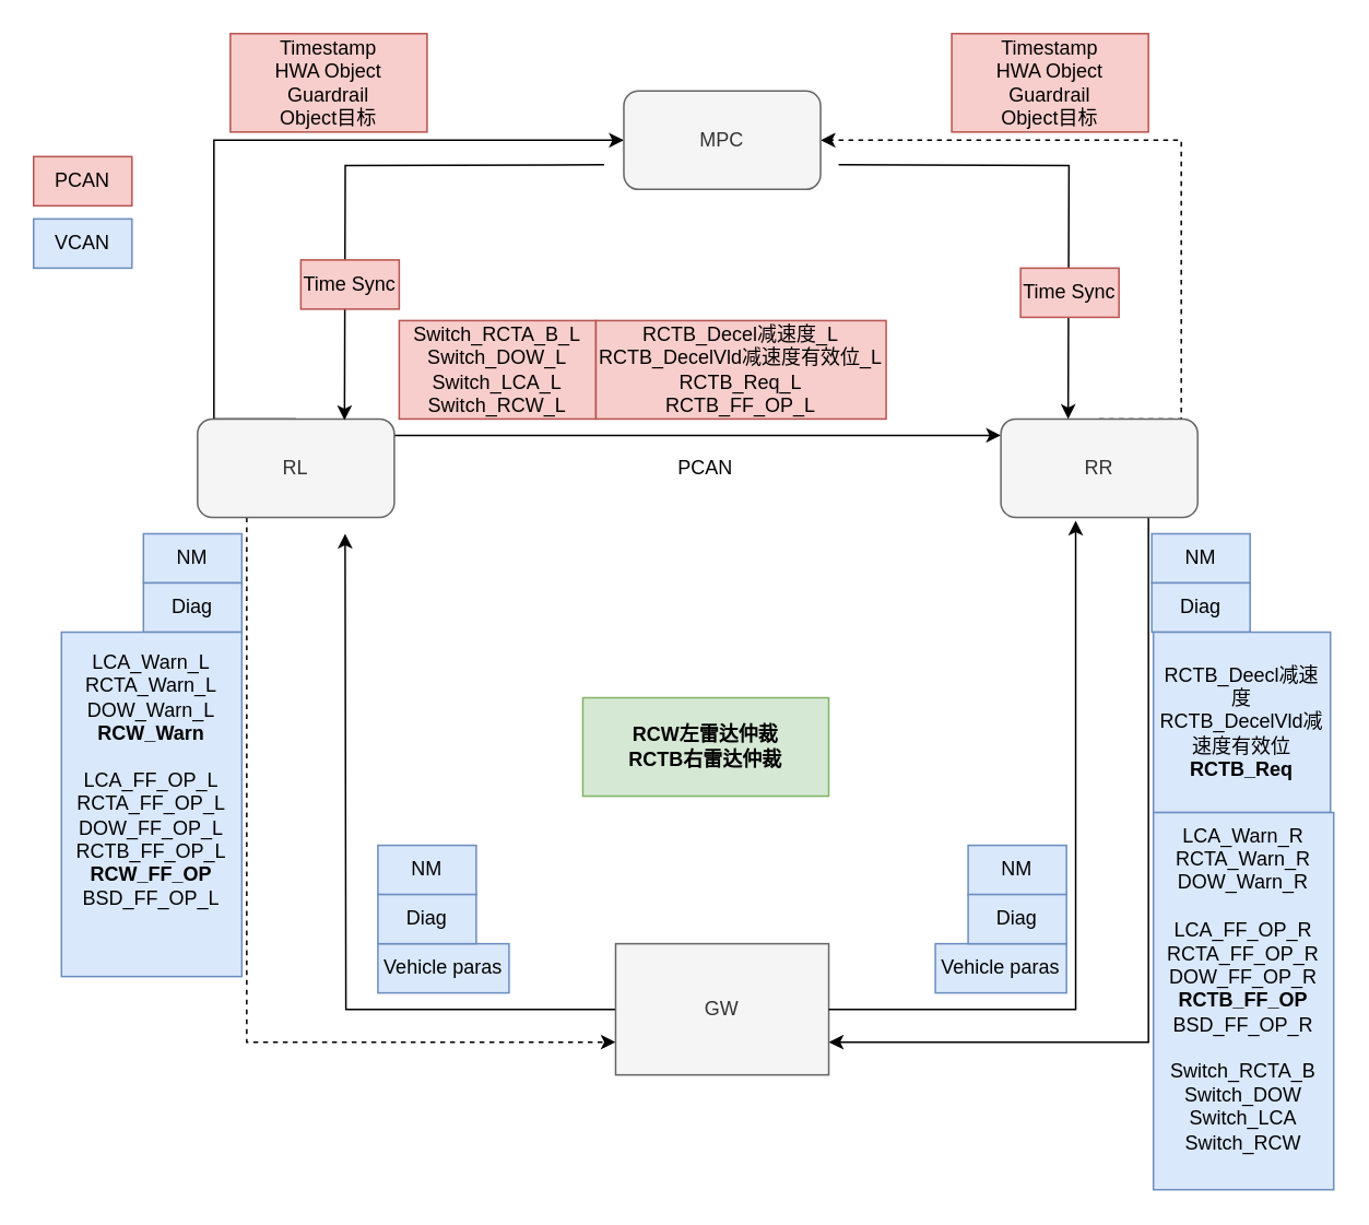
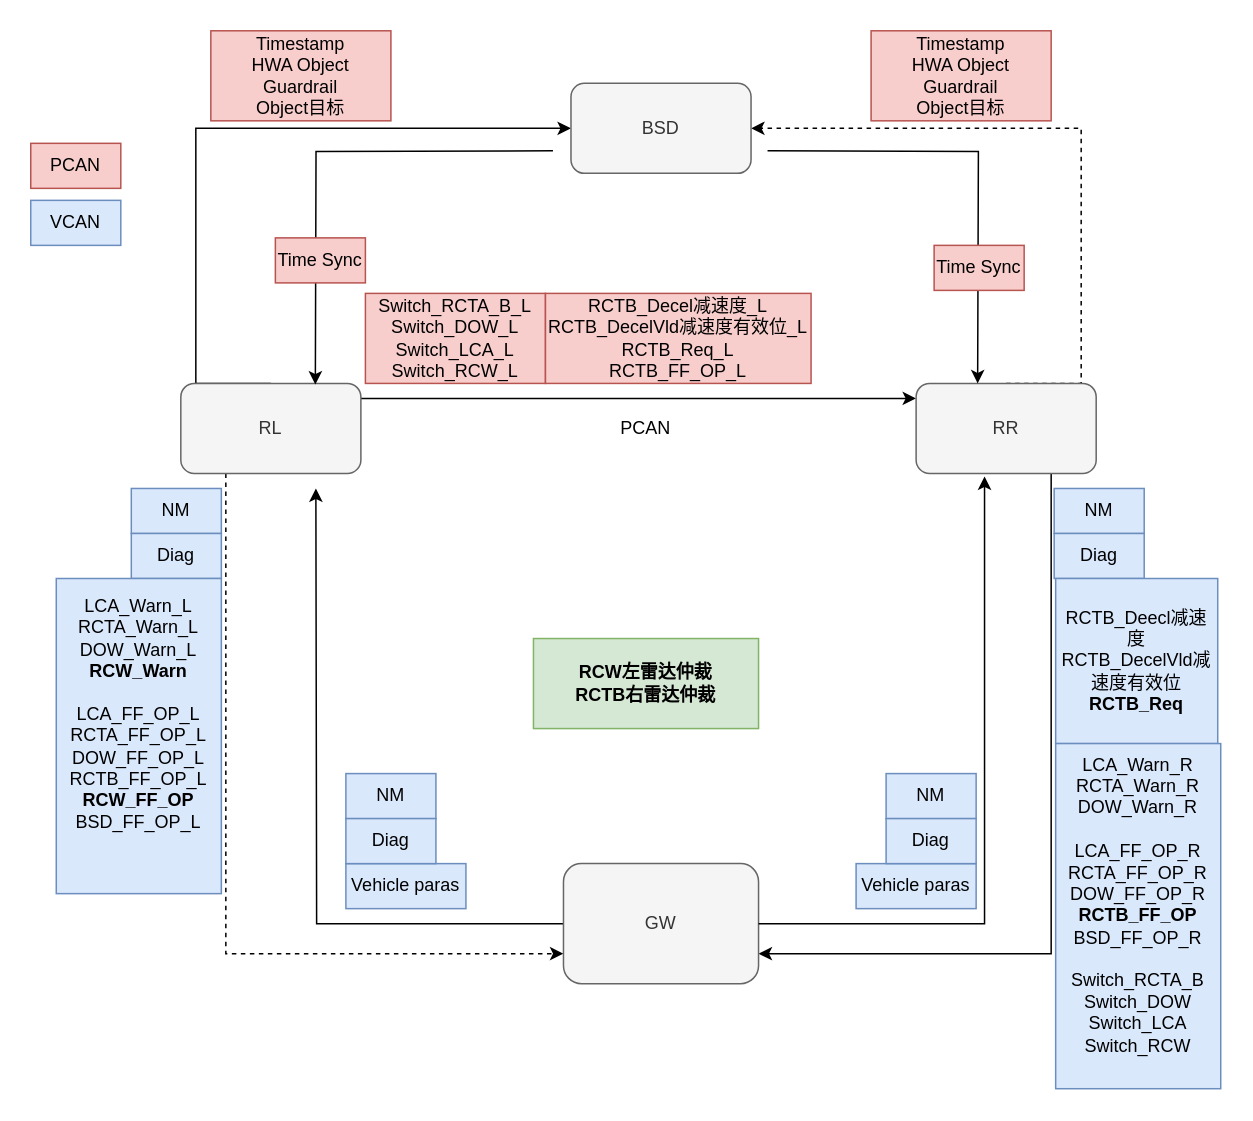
- <mxCell id="10" value="MPC" style="rounded=1;whiteSpace=wrap;html=1;fillColor=#f5f5f5;fontColor=#333333;strokeColor=#666666;" parent="1" vertex="1"><mxGeometry x="380" y="55" width="120" height="60" as="geometry" /></mxCell>
+ <mxCell id="10" value="BSD" style="rounded=1;whiteSpace=wrap;html=1;fillColor=#f5f5f5;fontColor=#333333;strokeColor=#666666;" parent="1" vertex="1"><mxGeometry x="380" y="55" width="120" height="60" as="geometry" /></mxCell>
- <mxCell id="12" value="GW" style="whiteSpace=wrap;html=1;fillColor=#f5f5f5;fontColor=#333333;strokeColor=#666666;rounded=0;" parent="1" vertex="1"><mxGeometry x="375" y="575" width="130" height="80" as="geometry" /></mxCell>
+ <mxCell id="12" value="GW" style="rounded=1;whiteSpace=wrap;html=1;fillColor=#f5f5f5;fontColor=#333333;strokeColor=#666666;" parent="1" vertex="1"><mxGeometry x="375" y="575" width="130" height="80" as="geometry" /></mxCell>
